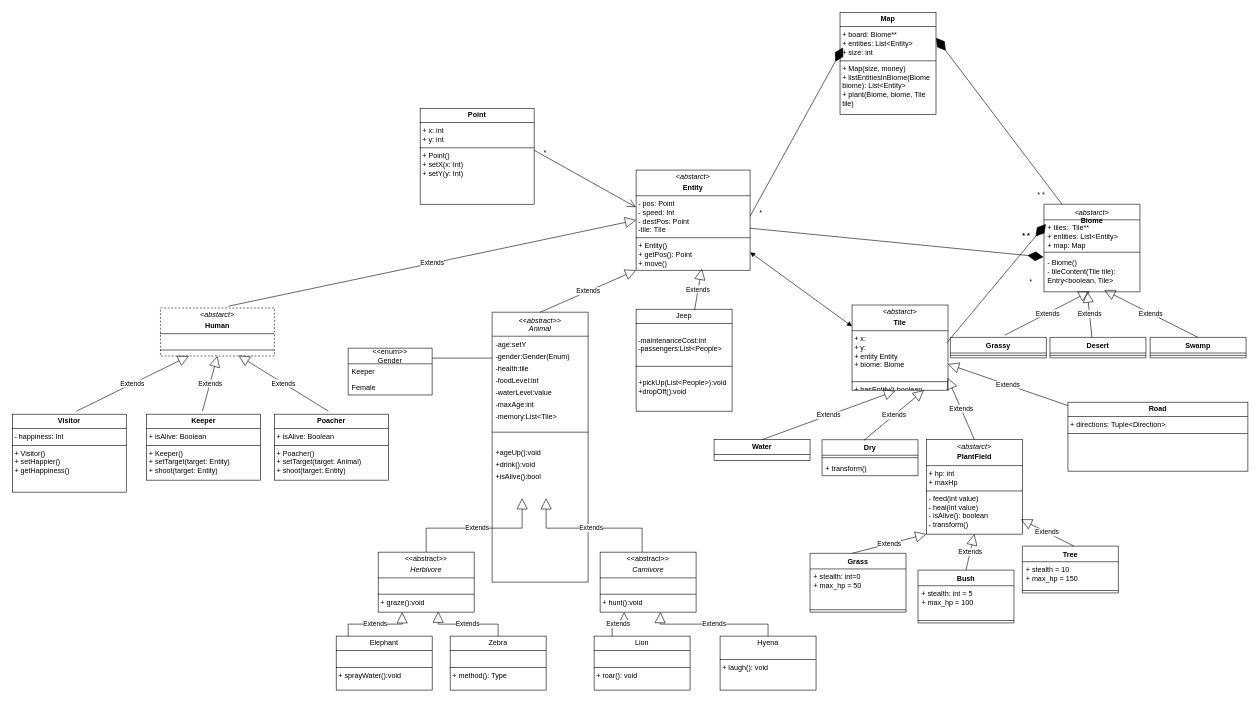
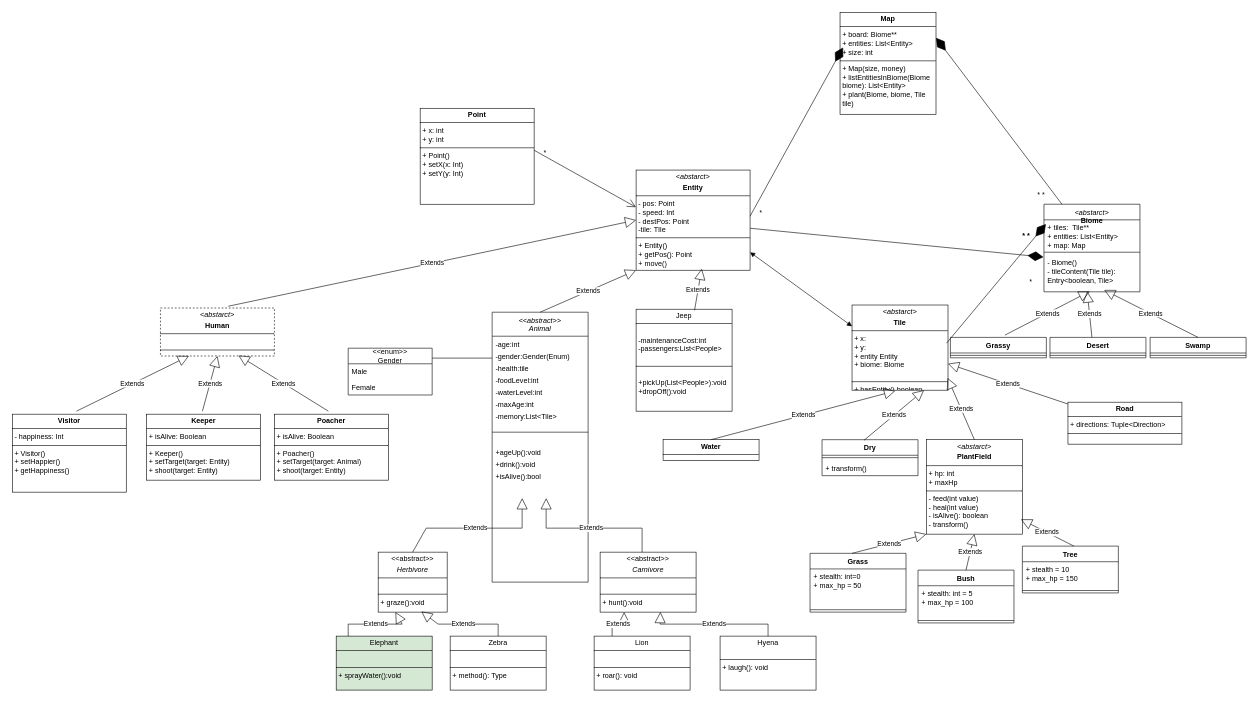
- <mxCell id="56" value="-age:setY" style="text;align=left;verticalAlign=top;spacingLeft=4;spacingRight=4;overflow=hidden;rotatable=0;points=[[0,0.5],[1,0.5]];portConstraint=eastwest;rounded=0;shadow=0;html=0;" parent="54" vertex="1"><mxGeometry y="40" width="160" height="20" as="geometry" /></mxCell>
+ <mxCell id="56" value="-age:int" style="text;align=left;verticalAlign=top;spacingLeft=4;spacingRight=4;overflow=hidden;rotatable=0;points=[[0,0.5],[1,0.5]];portConstraint=eastwest;rounded=0;shadow=0;html=0;" parent="54" vertex="1"><mxGeometry y="40" width="160" height="20" as="geometry" /></mxCell>
- <mxCell id="68" value="Keeper" style="text;strokeColor=none;fillColor=none;align=left;verticalAlign=top;spacingLeft=4;spacingRight=4;overflow=hidden;rotatable=0;points=[[0,0.5],[1,0.5]];portConstraint=eastwest;whiteSpace=wrap;html=1;" parent="67" vertex="1"><mxGeometry y="26" width="140" height="26" as="geometry" /></mxCell>
+ <mxCell id="68" value="Male" style="text;strokeColor=none;fillColor=none;align=left;verticalAlign=top;spacingLeft=4;spacingRight=4;overflow=hidden;rotatable=0;points=[[0,0.5],[1,0.5]];portConstraint=eastwest;whiteSpace=wrap;html=1;" parent="67" vertex="1"><mxGeometry y="26" width="140" height="26" as="geometry" /></mxCell>
- <mxCell id="60" value="-waterLevel:value" style="text;align=left;verticalAlign=top;spacingLeft=4;spacingRight=4;overflow=hidden;rotatable=0;points=[[0,0.5],[1,0.5]];portConstraint=eastwest;rounded=0;shadow=0;html=0;" parent="54" vertex="1"><mxGeometry y="120" width="160" height="20" as="geometry" /></mxCell>
+ <mxCell id="60" value="-waterLevel:int" style="text;align=left;verticalAlign=top;spacingLeft=4;spacingRight=4;overflow=hidden;rotatable=0;points=[[0,0.5],[1,0.5]];portConstraint=eastwest;rounded=0;shadow=0;html=0;" parent="54" vertex="1"><mxGeometry y="120" width="160" height="20" as="geometry" /></mxCell>
- <mxCell id="89" value="&lt;p style=&quot;margin:0px;margin-top:4px;text-align:center;&quot;&gt;&lt;b&gt;Road&lt;/b&gt;&lt;/p&gt;&lt;hr size=&quot;1&quot; style=&quot;border-style:solid;&quot;&gt;&lt;p style=&quot;margin:0px;margin-left:4px;&quot;&gt;+ directions: Tuple&amp;lt;Direction&amp;gt;&lt;br&gt;&lt;/p&gt;&lt;hr size=&quot;1&quot; style=&quot;border-style:solid;&quot;&gt;&lt;p style=&quot;margin:0px;margin-left:4px;&quot;&gt;&lt;br&gt;&lt;/p&gt;" style="verticalAlign=top;align=left;overflow=fill;html=1;whiteSpace=wrap;" vertex="1" parent="1"><mxGeometry x="1780" y="670" width="300" height="115" as="geometry" /></mxCell>
+ <mxCell id="89" value="&lt;p style=&quot;margin:0px;margin-top:4px;text-align:center;&quot;&gt;&lt;b&gt;Road&lt;/b&gt;&lt;/p&gt;&lt;hr size=&quot;1&quot; style=&quot;border-style:solid;&quot;&gt;&lt;p style=&quot;margin:0px;margin-left:4px;&quot;&gt;+ directions: Tuple&amp;lt;Direction&amp;gt;&lt;br&gt;&lt;/p&gt;&lt;hr size=&quot;1&quot; style=&quot;border-style:solid;&quot;&gt;&lt;p style=&quot;margin:0px;margin-left:4px;&quot;&gt;&lt;br&gt;&lt;/p&gt;" style="verticalAlign=top;align=left;overflow=fill;html=1;whiteSpace=wrap;" vertex="1" parent="1"><mxGeometry x="1780" y="670" width="190" height="70" as="geometry" /></mxCell>
- <mxCell id="18" value="&lt;p style=&quot;margin:0px;margin-top:4px;text-align:center;&quot;&gt;&lt;b&gt;Water&lt;/b&gt;&lt;/p&gt;&lt;hr size=&quot;1&quot; style=&quot;border-style:solid;&quot;&gt;&lt;p style=&quot;margin:0px;margin-left:4px;&quot;&gt;&lt;/p&gt;&lt;p style=&quot;margin:0px;margin-left:4px;&quot;&gt;&lt;br&gt;&lt;/p&gt;" style="verticalAlign=top;align=left;overflow=fill;html=1;whiteSpace=wrap;" parent="1" vertex="1"><mxGeometry x="1190" y="732.5" width="160" height="35" as="geometry" /></mxCell>
+ <mxCell id="18" value="&lt;p style=&quot;margin:0px;margin-top:4px;text-align:center;&quot;&gt;&lt;b&gt;Water&lt;/b&gt;&lt;/p&gt;&lt;hr size=&quot;1&quot; style=&quot;border-style:solid;&quot;&gt;&lt;p style=&quot;margin:0px;margin-left:4px;&quot;&gt;&lt;/p&gt;&lt;p style=&quot;margin:0px;margin-left:4px;&quot;&gt;&lt;br&gt;&lt;/p&gt;" style="verticalAlign=top;align=left;overflow=fill;html=1;whiteSpace=wrap;" parent="1" vertex="1"><mxGeometry x="1105" y="732.5" width="160" height="35" as="geometry" /></mxCell>
- <mxCell id="71" value="&lt;p style=&quot;margin:0px;margin-top:4px;text-align:center;&quot;&gt;&amp;lt;&amp;lt;abstract&amp;gt;&amp;gt;&lt;/p&gt;&lt;p style=&quot;margin:0px;margin-top:4px;text-align:center;&quot;&gt;&lt;i&gt;Herbivore&lt;/i&gt;&lt;/p&gt;&lt;hr size=&quot;1&quot; style=&quot;border-style:solid;&quot;&gt;&lt;p style=&quot;margin:0px;margin-left:4px;&quot;&gt;&lt;br&gt;&lt;/p&gt;&lt;hr size=&quot;1&quot; style=&quot;border-style:solid;&quot;&gt;&lt;p style=&quot;margin:0px;margin-left:4px;&quot;&gt;+ graze():void&lt;/p&gt;" style="verticalAlign=top;align=left;overflow=fill;html=1;whiteSpace=wrap;" parent="1" vertex="1"><mxGeometry x="630" y="920" width="160" height="100" as="geometry" /></mxCell>
+ <mxCell id="71" value="&lt;p style=&quot;margin:0px;margin-top:4px;text-align:center;&quot;&gt;&amp;lt;&amp;lt;abstract&amp;gt;&amp;gt;&lt;/p&gt;&lt;p style=&quot;margin:0px;margin-top:4px;text-align:center;&quot;&gt;&lt;i&gt;Herbivore&lt;/i&gt;&lt;/p&gt;&lt;hr size=&quot;1&quot; style=&quot;border-style:solid;&quot;&gt;&lt;p style=&quot;margin:0px;margin-left:4px;&quot;&gt;&lt;br&gt;&lt;/p&gt;&lt;hr size=&quot;1&quot; style=&quot;border-style:solid;&quot;&gt;&lt;p style=&quot;margin:0px;margin-left:4px;&quot;&gt;+ graze():void&lt;/p&gt;" style="verticalAlign=top;align=left;overflow=fill;html=1;whiteSpace=wrap;" parent="1" vertex="1"><mxGeometry x="630" y="920" width="115" height="100" as="geometry" /></mxCell>
- <mxCell id="75" value="&lt;p style=&quot;margin:0px;margin-top:4px;text-align:center;&quot;&gt;Elephant&lt;/p&gt;&lt;hr size=&quot;1&quot; style=&quot;border-style:solid;&quot;&gt;&lt;p style=&quot;margin:0px;margin-left:4px;&quot;&gt;&lt;br&gt;&lt;/p&gt;&lt;hr size=&quot;1&quot; style=&quot;border-style:solid;&quot;&gt;&lt;p style=&quot;margin:0px;margin-left:4px;&quot;&gt;+ sprayWater():void&lt;/p&gt;" style="verticalAlign=top;align=left;overflow=fill;html=1;whiteSpace=wrap;" parent="1" vertex="1"><mxGeometry x="560" y="1060" width="160" height="90" as="geometry" /></mxCell>
+ <mxCell id="75" value="&lt;p style=&quot;margin:0px;margin-top:4px;text-align:center;&quot;&gt;Elephant&lt;/p&gt;&lt;hr size=&quot;1&quot; style=&quot;border-style:solid;&quot;&gt;&lt;p style=&quot;margin:0px;margin-left:4px;&quot;&gt;&lt;br&gt;&lt;/p&gt;&lt;hr size=&quot;1&quot; style=&quot;border-style:solid;&quot;&gt;&lt;p style=&quot;margin:0px;margin-left:4px;&quot;&gt;+ sprayWater():void&lt;/p&gt;" style="verticalAlign=top;align=left;overflow=fill;html=1;whiteSpace=wrap;fillColor=#d5e8d4;" parent="1" vertex="1"><mxGeometry x="560" y="1060" width="160" height="90" as="geometry" /></mxCell>
